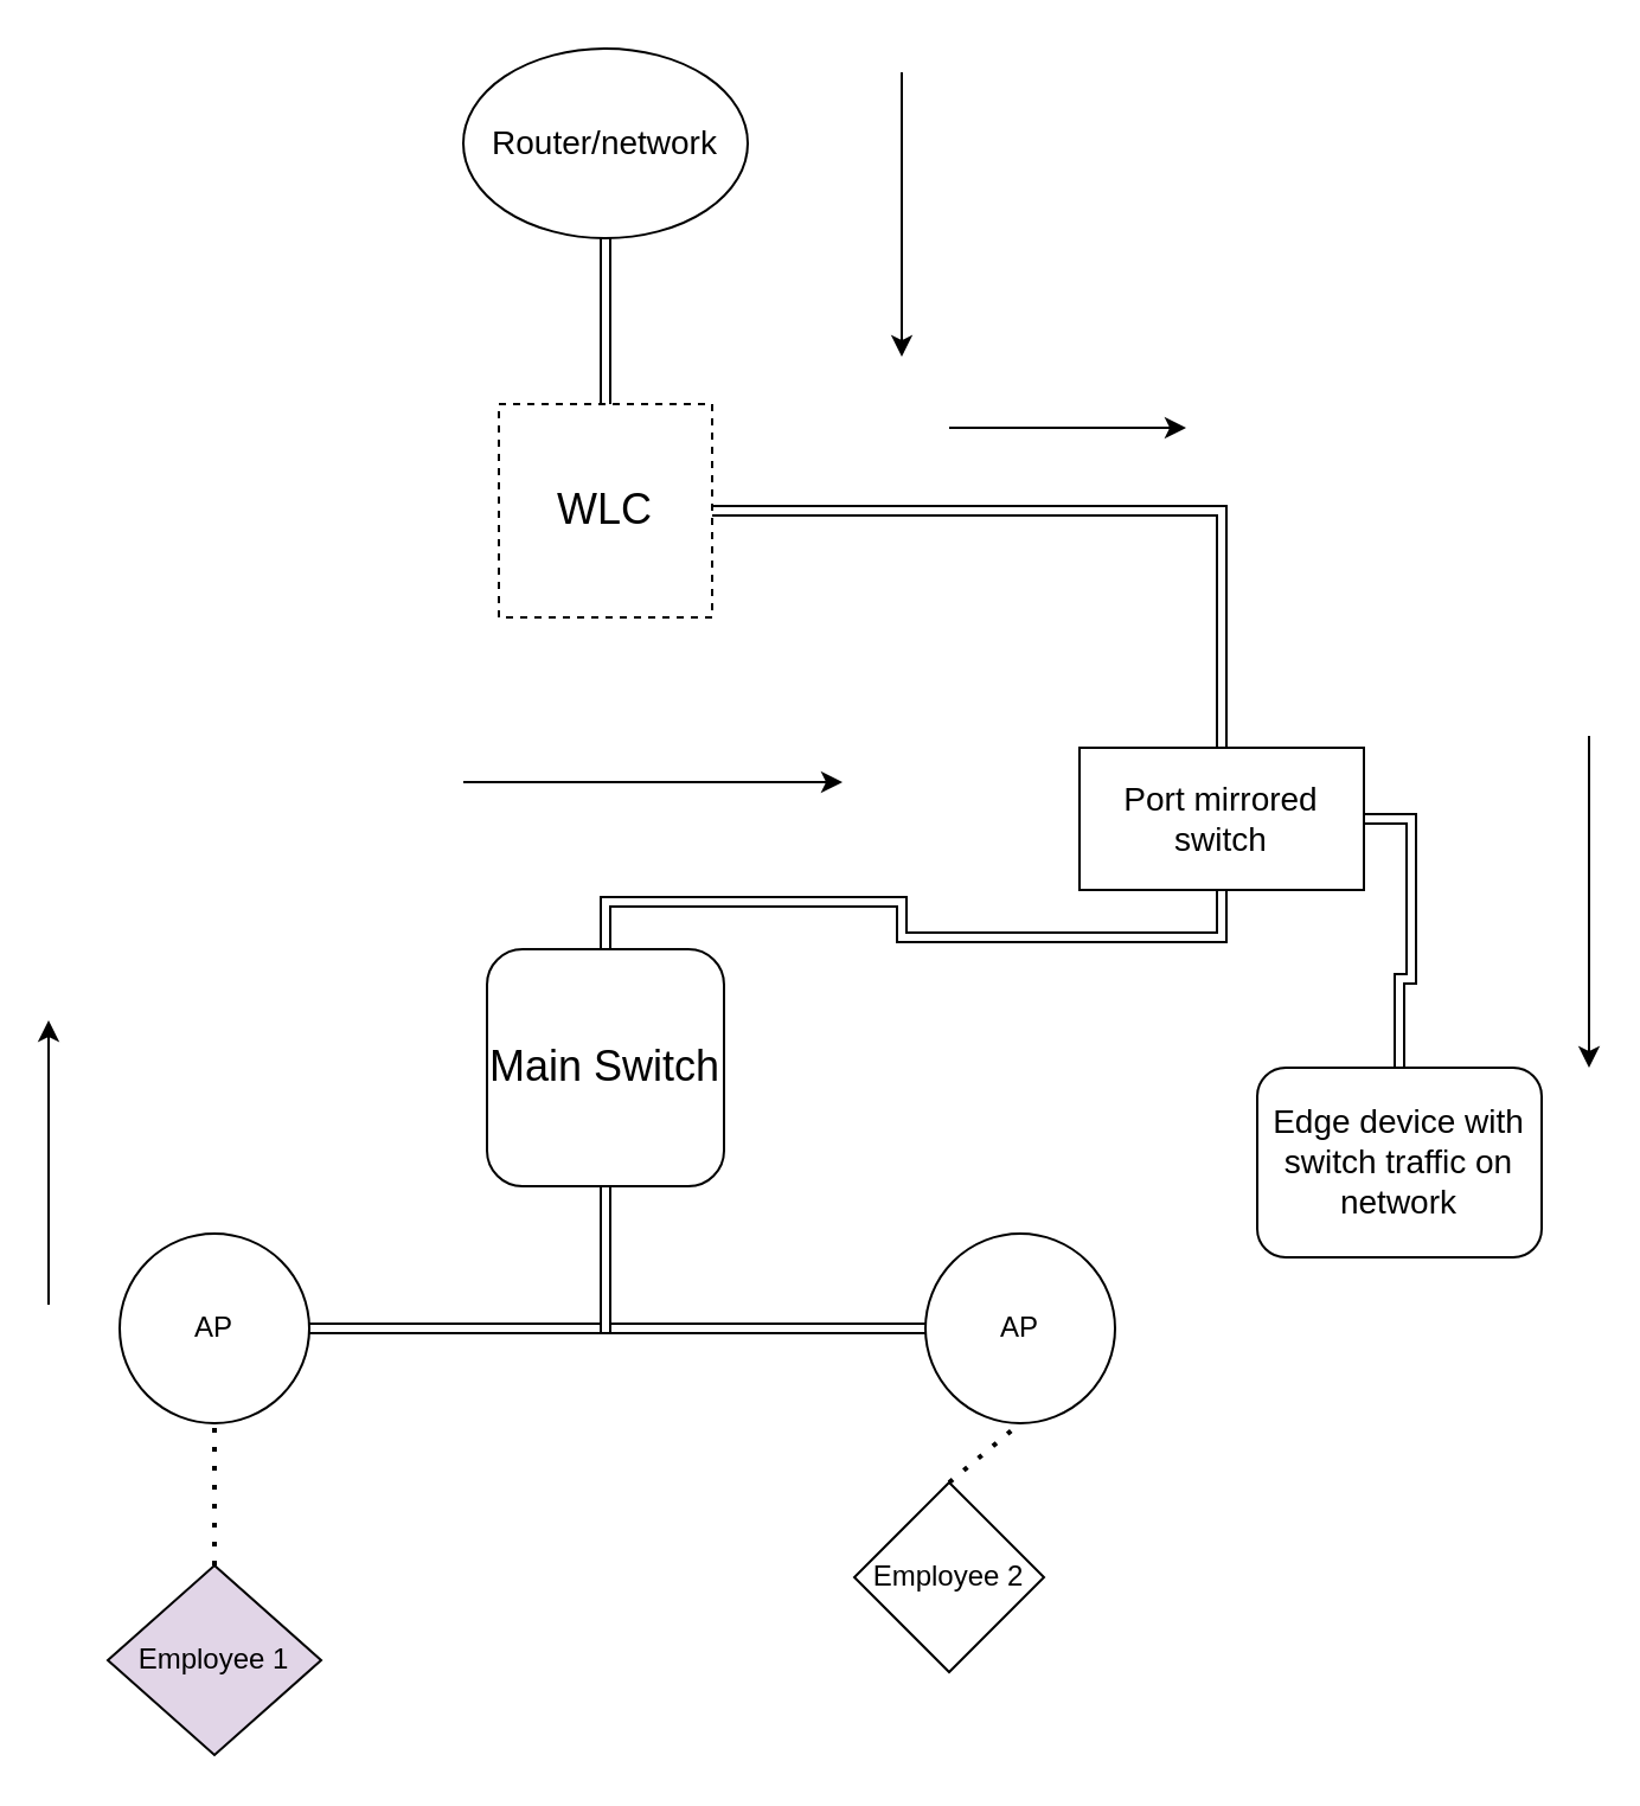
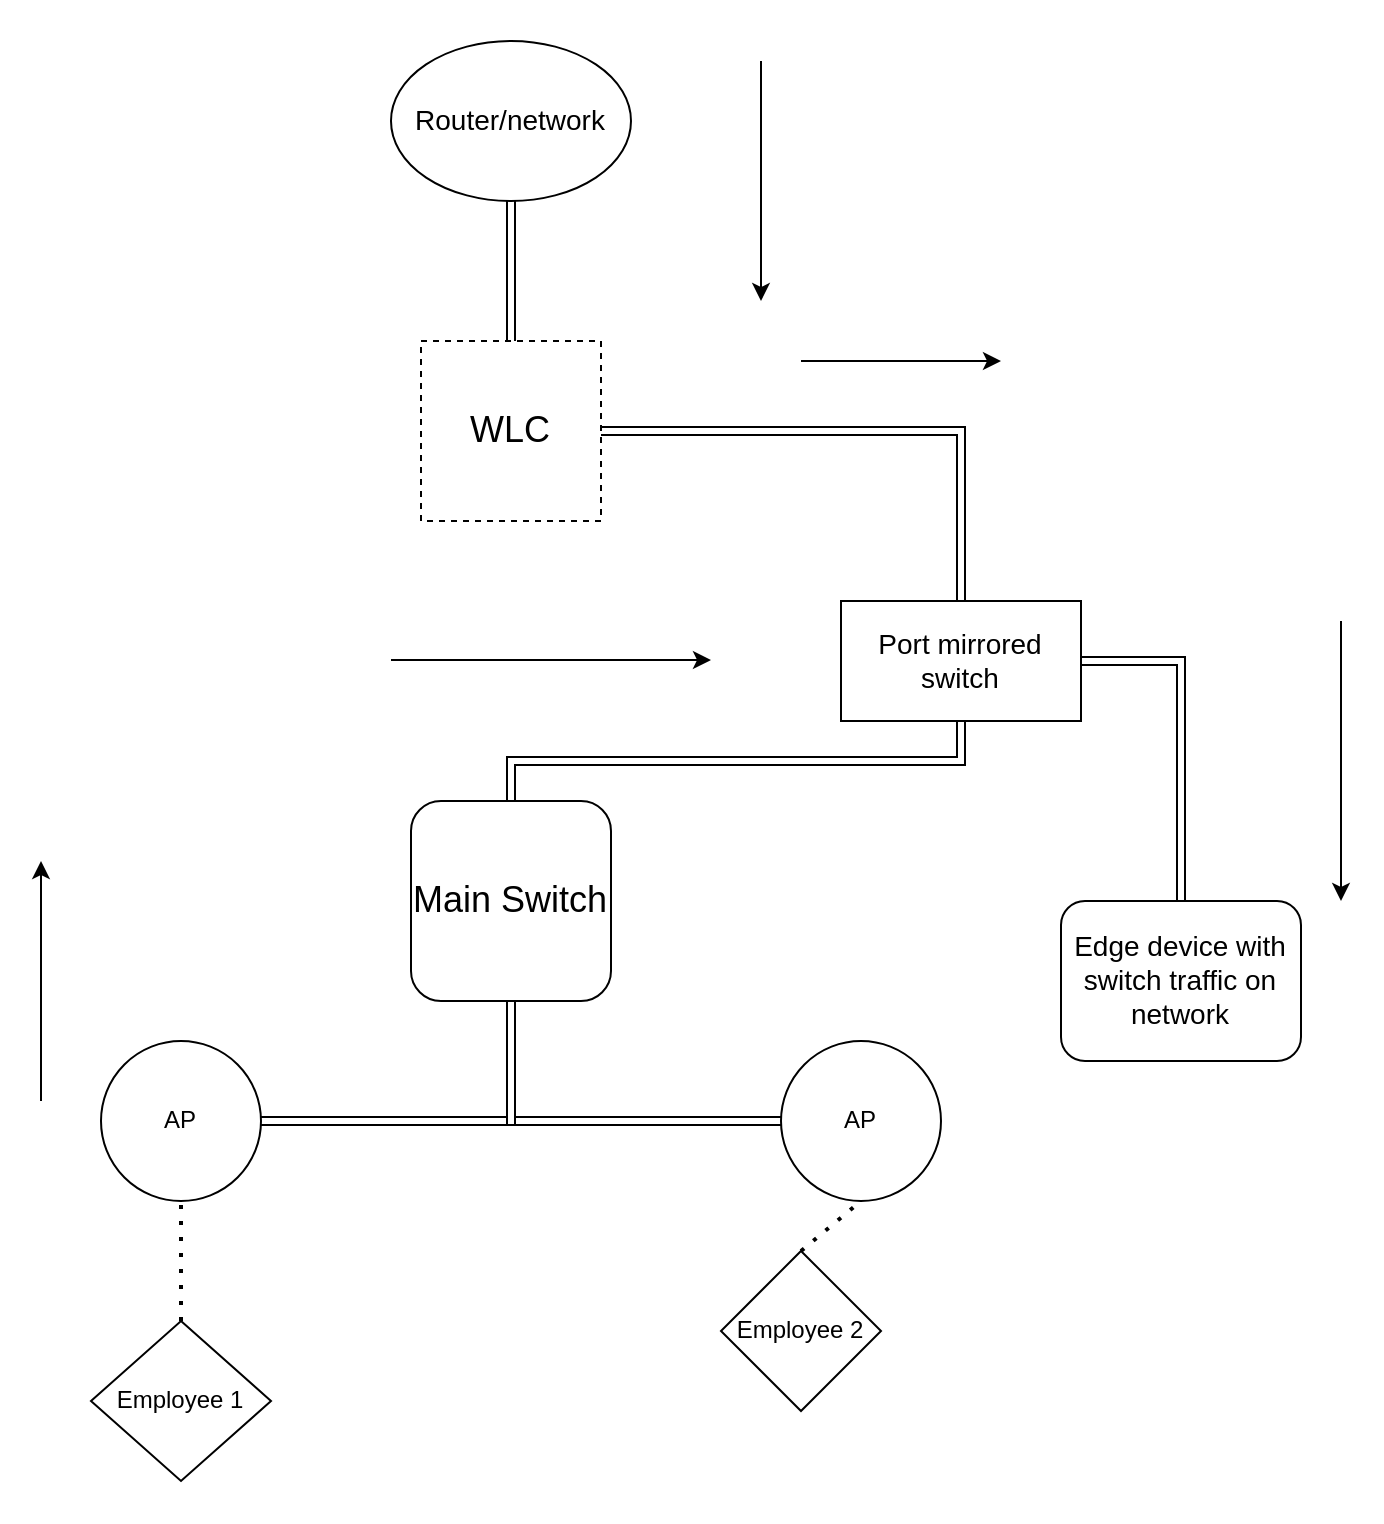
- <mxCell id="11" value="&lt;font style=&quot;font-size: 14px;&quot;&gt;Port mirrored switch&lt;/font&gt;" style="rounded=0;whiteSpace=wrap;html=1;" vertex="1" parent="1"><mxGeometry x="455" y="315" width="120" height="60" as="geometry" /></mxCell>
+ <mxCell id="11" value="&lt;font style=&quot;font-size: 14px;&quot;&gt;Port mirrored switch&lt;/font&gt;" style="rounded=0;whiteSpace=wrap;html=1;" vertex="1" parent="1"><mxGeometry x="420" y="300" width="120" height="60" as="geometry" /></mxCell>
- <mxCell id="20" value="Employee 1" style="rhombus;whiteSpace=wrap;html=1;fillColor=#e1d5e7;" vertex="1" parent="1"><mxGeometry x="45" y="660" width="90" height="80" as="geometry" /></mxCell>
+ <mxCell id="20" value="Employee 1" style="rhombus;whiteSpace=wrap;html=1;" vertex="1" parent="1"><mxGeometry x="45" y="660" width="90" height="80" as="geometry" /></mxCell>
